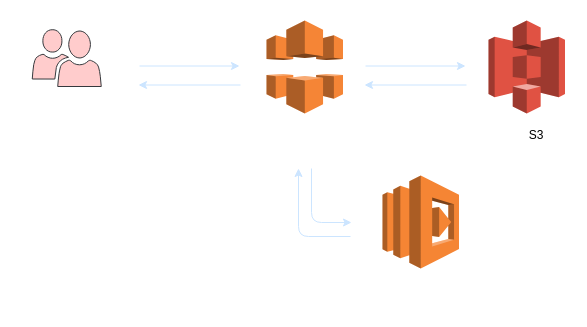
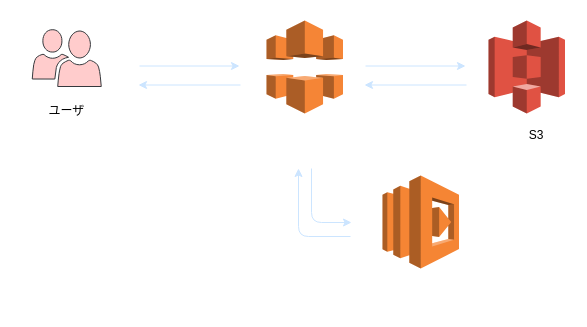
+ <mxCell id="10" value="ユーザ" style="text;html=1;strokeColor=none;fillColor=none;align=center;verticalAlign=middle;whiteSpace=wrap;rounded=0;" parent="8" vertex="1"><mxGeometry y="72" width="92.5" height="20" as="geometry" /></mxCell>
